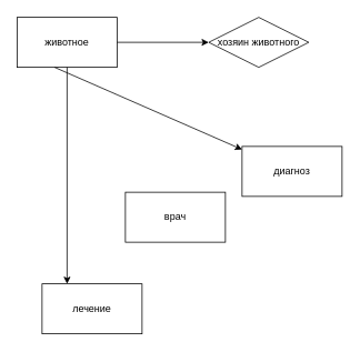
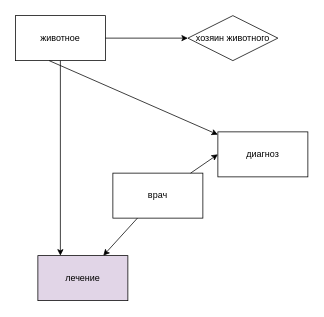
+ <mxCell id="8" value="" style="endArrow=classic;html=1;rounded=0;entryX=0;entryY=0.5;entryDx=0;entryDy=0;" parent="1" source="4" target="5" edge="1"><mxGeometry width="50" height="50" relative="1" as="geometry"><mxPoint x="170" y="270" as="sourcePoint" /><mxPoint x="220" y="220" as="targetPoint" /></mxGeometry></mxCell>
+ <mxCell id="10" value="" style="endArrow=classic;html=1;rounded=0;" parent="1" source="4" target="6" edge="1"><mxGeometry width="50" height="50" relative="1" as="geometry"><mxPoint x="100" y="300" as="sourcePoint" /><mxPoint x="150" y="250" as="targetPoint" /></mxGeometry></mxCell>
- <mxCell id="6" value="лечение" style="rounded=0;whiteSpace=wrap;html=1;" parent="1" vertex="1"><mxGeometry x="50" y="340" width="120" height="60" as="geometry" /></mxCell>
+ <mxCell id="6" value="лечение" style="rounded=0;whiteSpace=wrap;html=1;fillColor=#e1d5e7;" parent="1" vertex="1"><mxGeometry x="50" y="340" width="120" height="60" as="geometry" /></mxCell>
